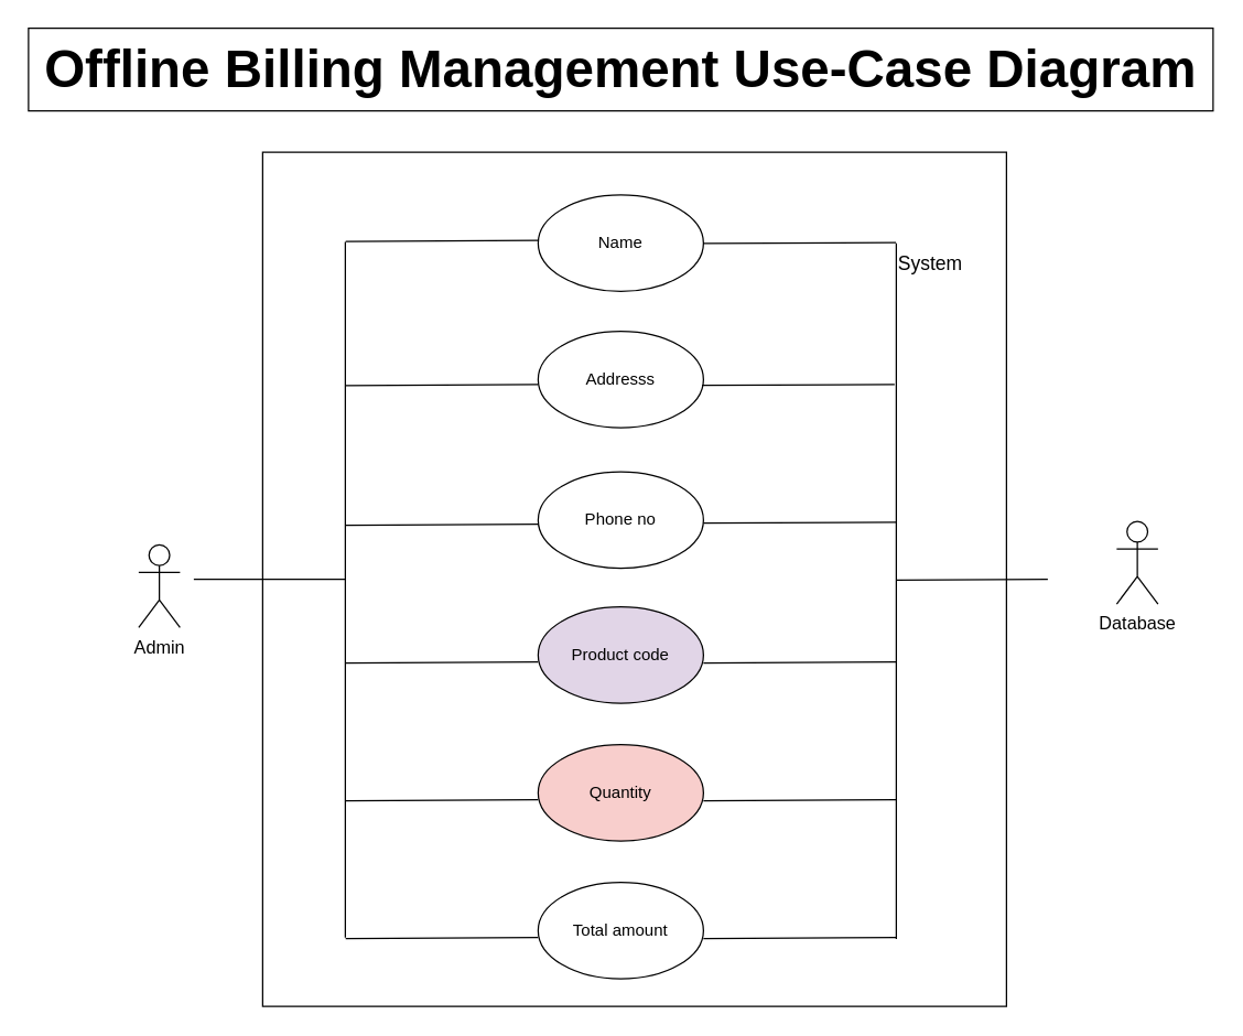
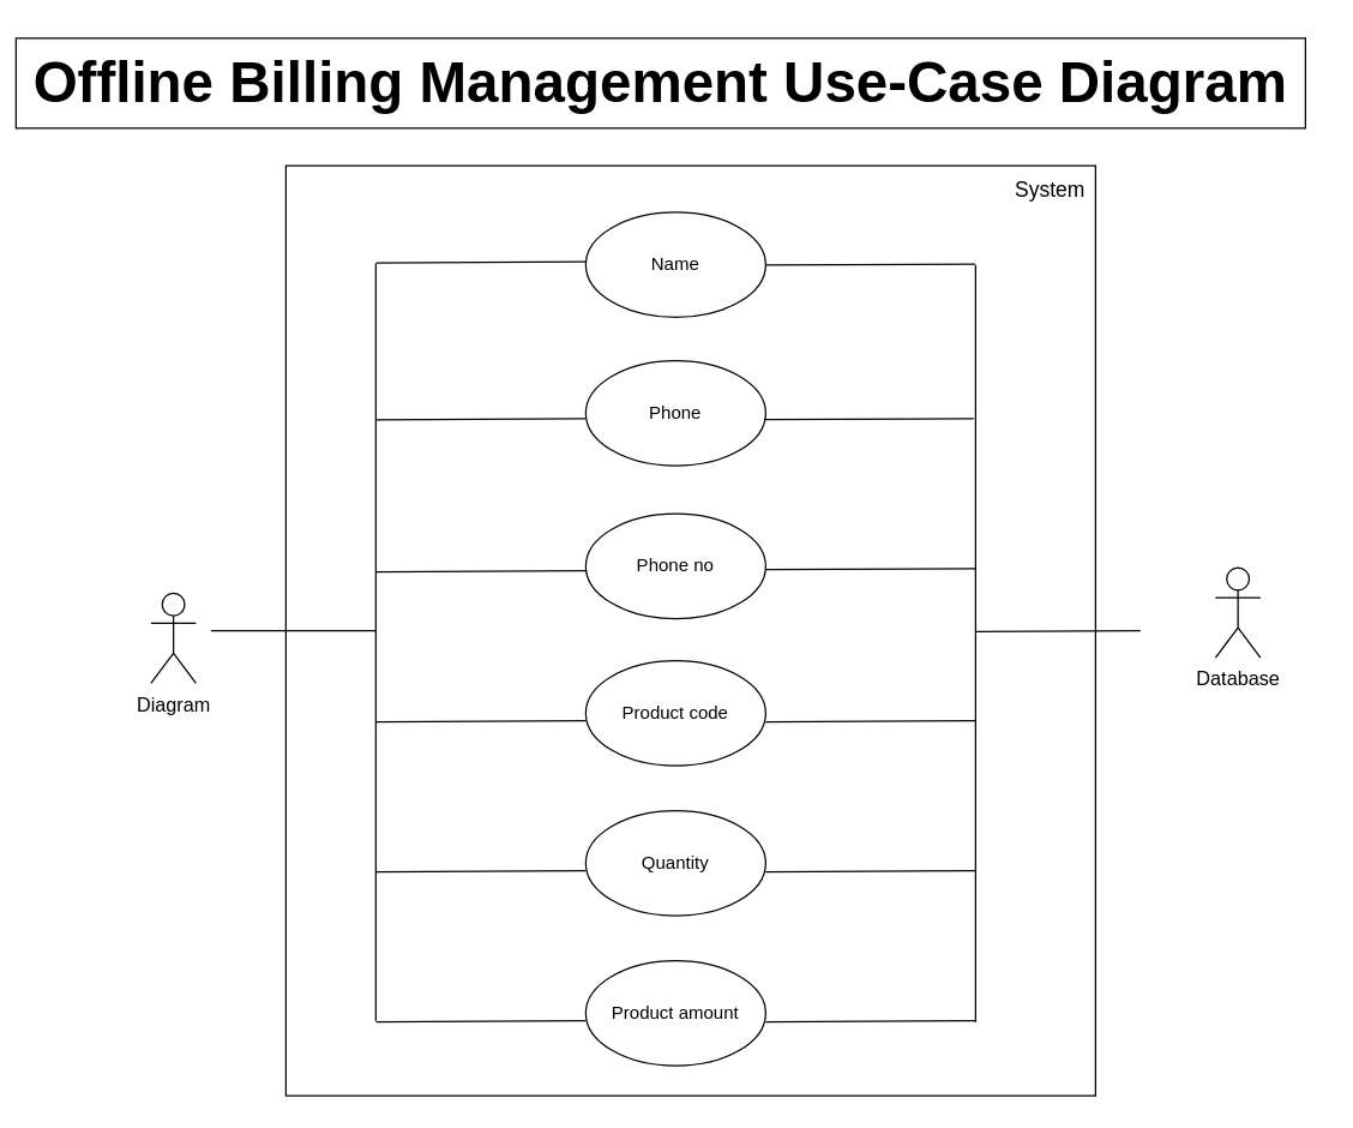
- <mxCell id="28" value="&lt;font style=&quot;font-size: 38px;&quot;&gt;&lt;b&gt;Offline Billing Management Use-Case Diagram&lt;/b&gt;&lt;/font&gt;" style="rounded=0;whiteSpace=wrap;html=1;" parent="1" vertex="1"><mxGeometry x="20" y="20" width="860" height="60" as="geometry" /></mxCell>
+ <mxCell id="28" value="&lt;font style=&quot;font-size: 38px;&quot;&gt;&lt;b&gt;Offline Billing Management Use-Case Diagram&lt;/b&gt;&lt;/font&gt;" style="rounded=0;whiteSpace=wrap;html=1;" parent="1" vertex="1"><mxGeometry x="10" y="25" width="860" height="60" as="geometry" /></mxCell>
- <mxCell id="12" value="&lt;font style=&quot;font-size: 14px;&quot;&gt;System&lt;/font&gt;" style="text;html=1;strokeColor=none;fillColor=none;align=center;verticalAlign=middle;whiteSpace=wrap;rounded=0;" parent="1" vertex="1"><mxGeometry x="645" y="176" width="60" height="30" as="geometry" /></mxCell>
+ <mxCell id="12" value="&lt;font style=&quot;font-size: 14px;&quot;&gt;System&lt;/font&gt;" style="text;html=1;strokeColor=none;fillColor=none;align=center;verticalAlign=middle;whiteSpace=wrap;rounded=0;" parent="1" vertex="1"><mxGeometry x="670" y="111" width="60" height="30" as="geometry" /></mxCell>
- <mxCell id="4" value="Addresss" style="ellipse;whiteSpace=wrap;html=1;" parent="1" vertex="1"><mxGeometry x="390" y="240" width="120" height="70" as="geometry" /></mxCell>
+ <mxCell id="4" value="Phone" style="ellipse;whiteSpace=wrap;html=1;" parent="1" vertex="1"><mxGeometry x="390" y="240" width="120" height="70" as="geometry" /></mxCell>
- <mxCell id="27" value="&lt;span style=&quot;font-size: 13px;&quot;&gt;Admin&lt;/span&gt;" style="shape=umlActor;verticalLabelPosition=bottom;verticalAlign=top;html=1;outlineConnect=0;" parent="1" vertex="1"><mxGeometry x="100" y="395" width="30" height="60" as="geometry" /></mxCell>
+ <mxCell id="27" value="&lt;span style=&quot;font-size: 13px;&quot;&gt;Diagram&lt;/span&gt;" style="shape=umlActor;verticalLabelPosition=bottom;verticalAlign=top;html=1;outlineConnect=0;" parent="1" vertex="1"><mxGeometry x="100" y="395" width="30" height="60" as="geometry" /></mxCell>
- <mxCell id="6" value="Product code" style="ellipse;whiteSpace=wrap;html=1;fillColor=#e1d5e7;" parent="1" vertex="1"><mxGeometry x="390" y="440" width="120" height="70" as="geometry" /></mxCell>
+ <mxCell id="6" value="Product code" style="ellipse;whiteSpace=wrap;html=1;" parent="1" vertex="1"><mxGeometry x="390" y="440" width="120" height="70" as="geometry" /></mxCell>
- <mxCell id="13" value="Quantity" style="ellipse;whiteSpace=wrap;html=1;fillColor=#f8cecc;" parent="1" vertex="1"><mxGeometry x="390" y="540" width="120" height="70" as="geometry" /></mxCell>
+ <mxCell id="13" value="Quantity" style="ellipse;whiteSpace=wrap;html=1;" parent="1" vertex="1"><mxGeometry x="390" y="540" width="120" height="70" as="geometry" /></mxCell>
- <mxCell id="17" value="Total amount" style="ellipse;whiteSpace=wrap;html=1;" parent="1" vertex="1"><mxGeometry x="390" y="640" width="120" height="70" as="geometry" /></mxCell>
+ <mxCell id="17" value="Product amount" style="ellipse;whiteSpace=wrap;html=1;" parent="1" vertex="1"><mxGeometry x="390" y="640" width="120" height="70" as="geometry" /></mxCell>
